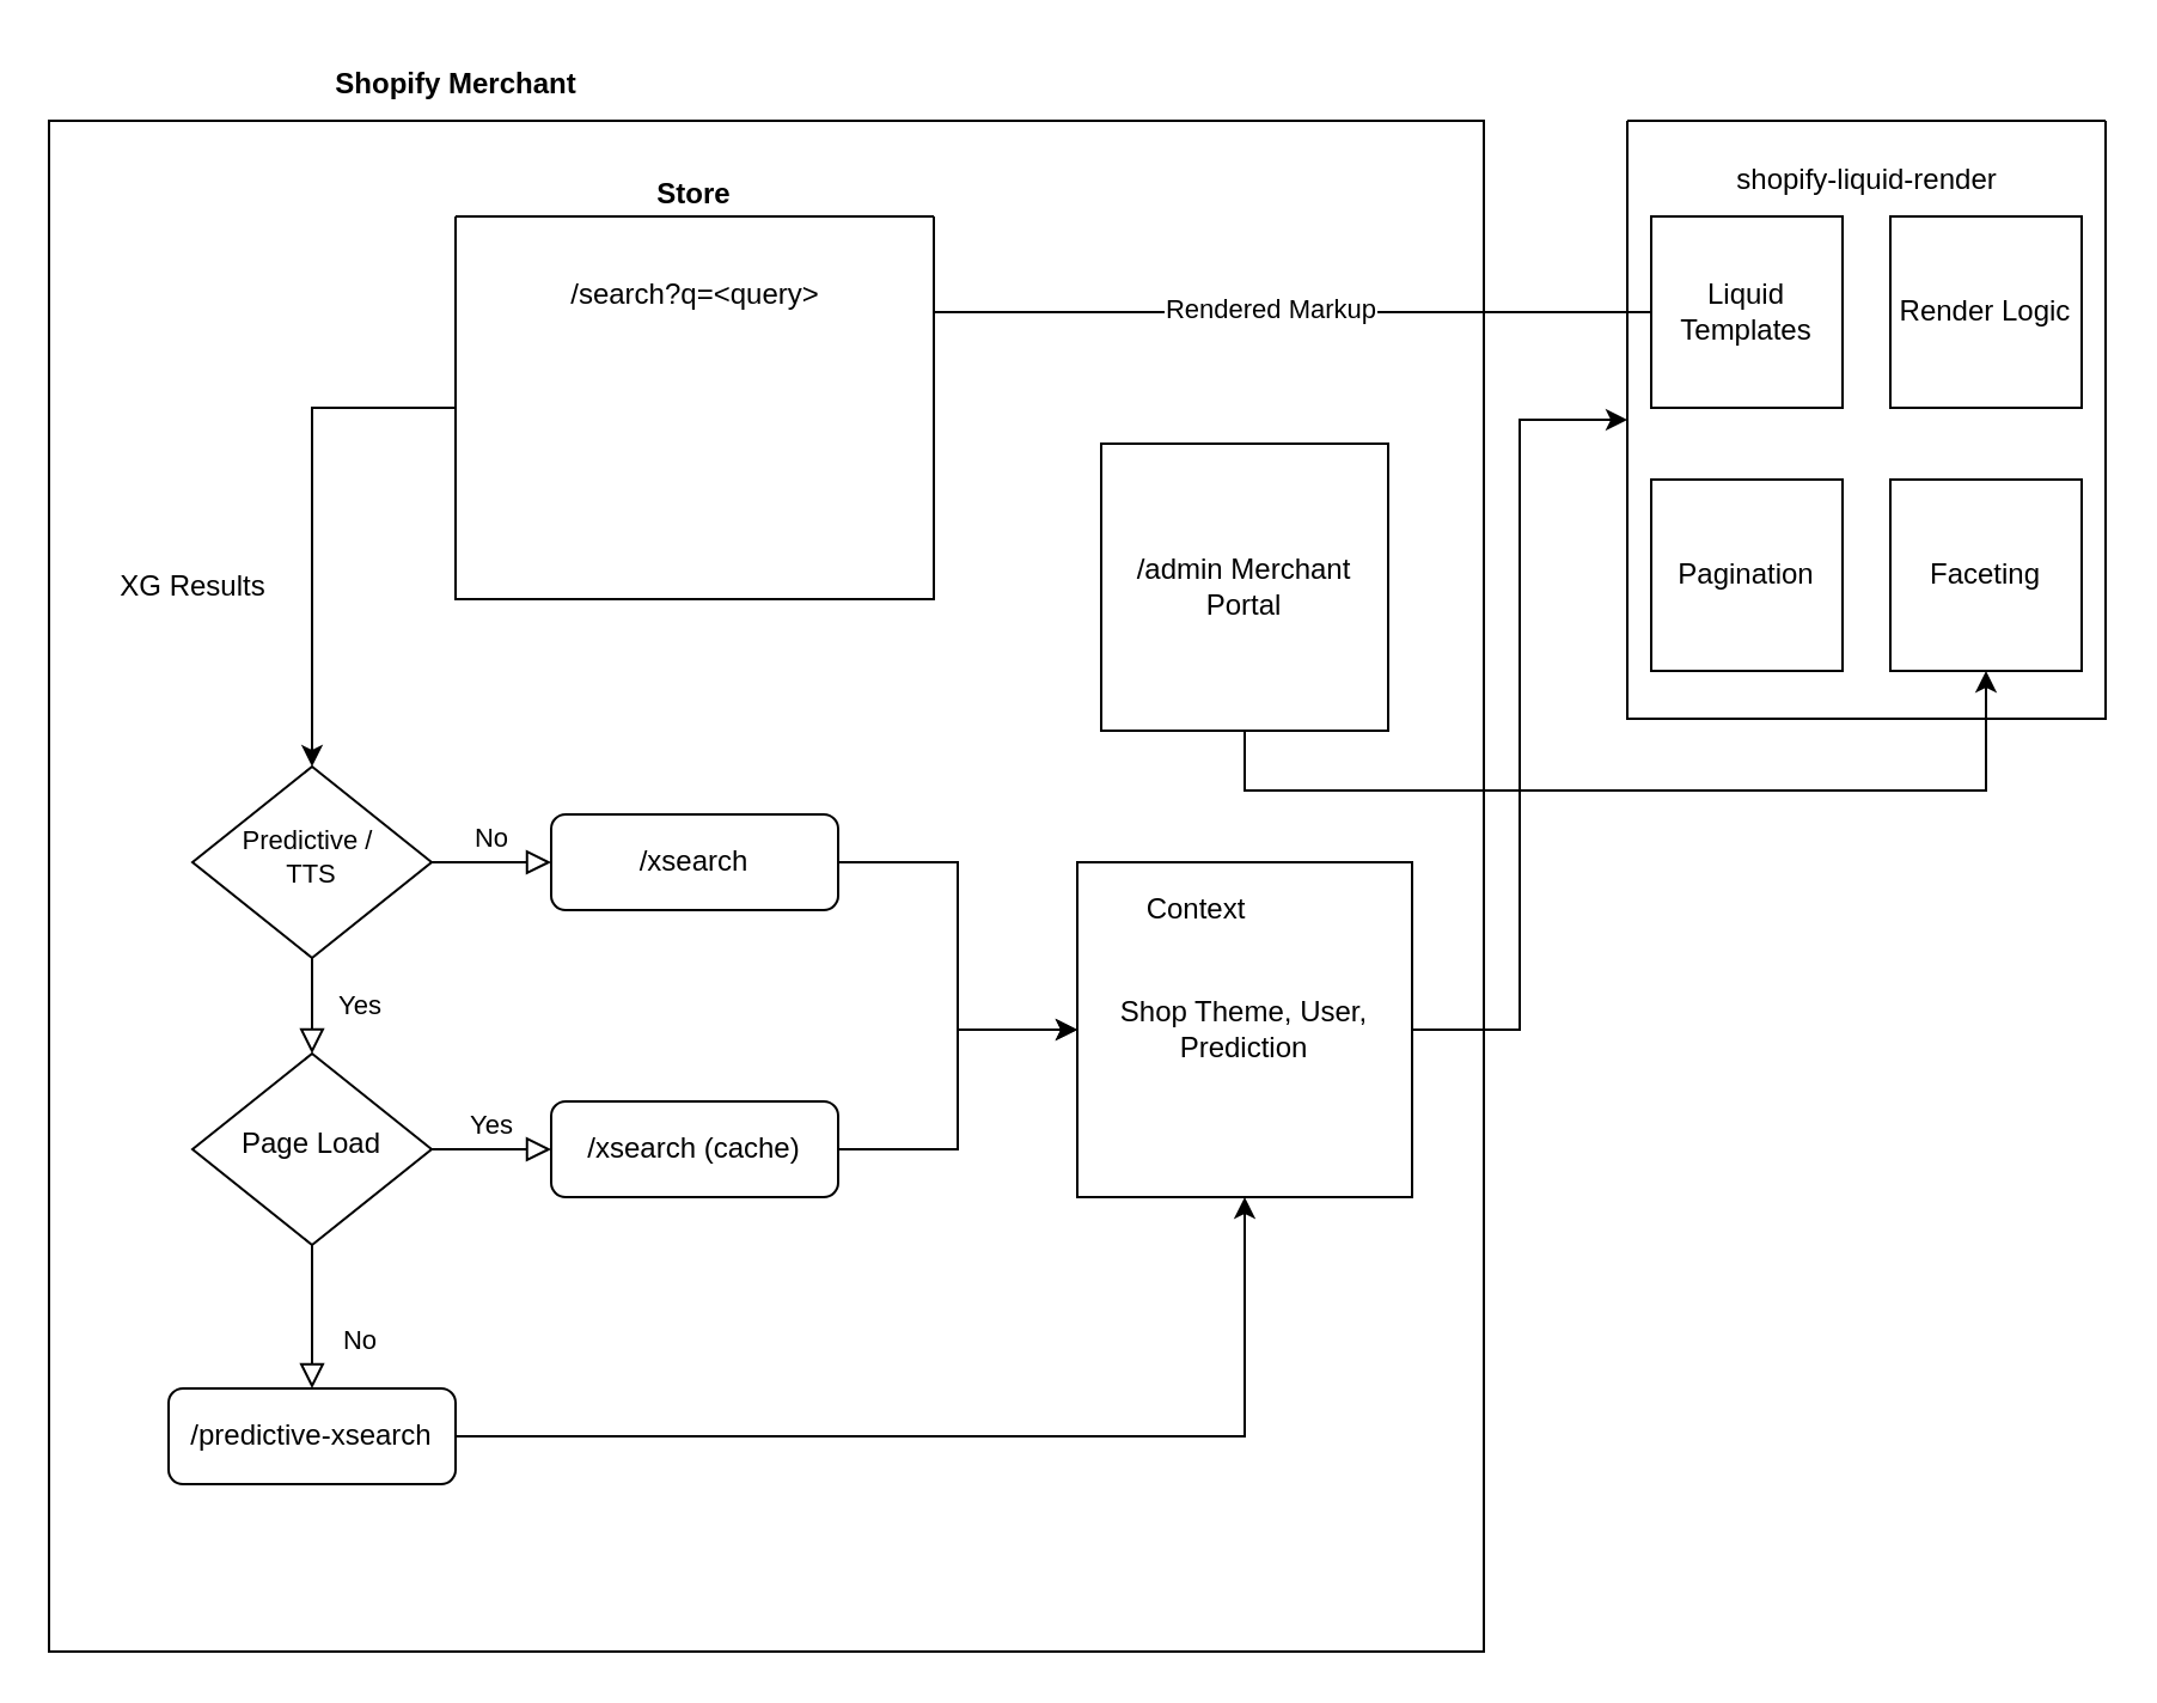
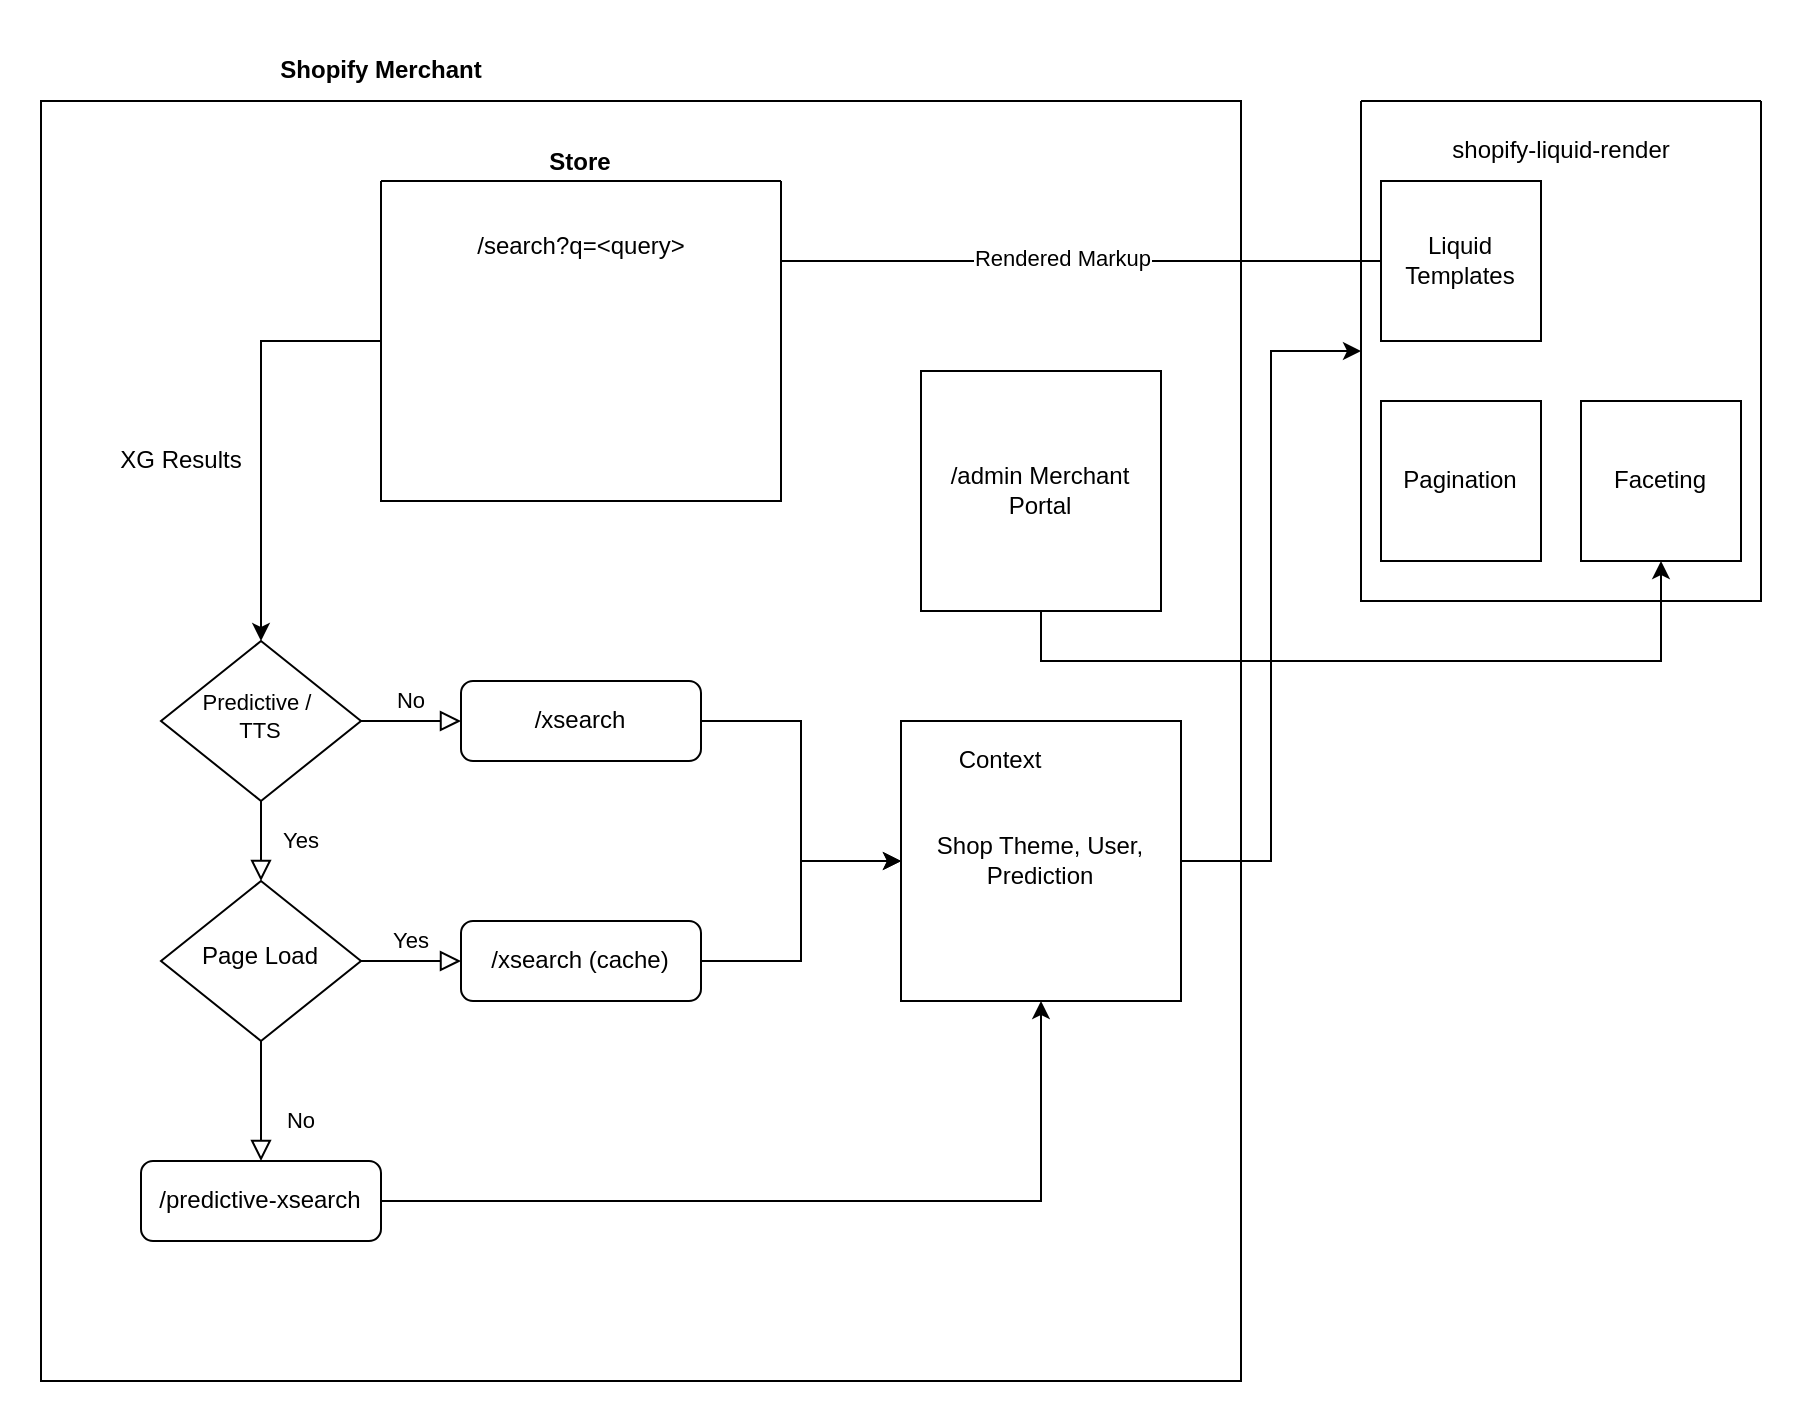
- <mxCell id="21" value="Render Logic" style="whiteSpace=wrap;html=1;aspect=fixed;" vertex="1" parent="18"><mxGeometry x="110" y="40" width="80" height="80" as="geometry" /></mxCell>
- <mxCell id="24" value="&lt;div&gt;XG Results&lt;br&gt;&lt;/div&gt;" style="text;html=1;align=center;verticalAlign=middle;resizable=0;points=[];autosize=1;strokeColor=none;fillColor=none;" vertex="1" parent="1"><mxGeometry x="40" y="230" width="80" height="30" as="geometry" /></mxCell>
+ <mxCell id="24" value="&lt;div&gt;XG Results&lt;br&gt;&lt;/div&gt;" style="text;html=1;align=center;verticalAlign=middle;resizable=0;points=[];autosize=1;strokeColor=none;fillColor=none;" vertex="1" parent="1"><mxGeometry x="50" y="215" width="80" height="30" as="geometry" /></mxCell>
